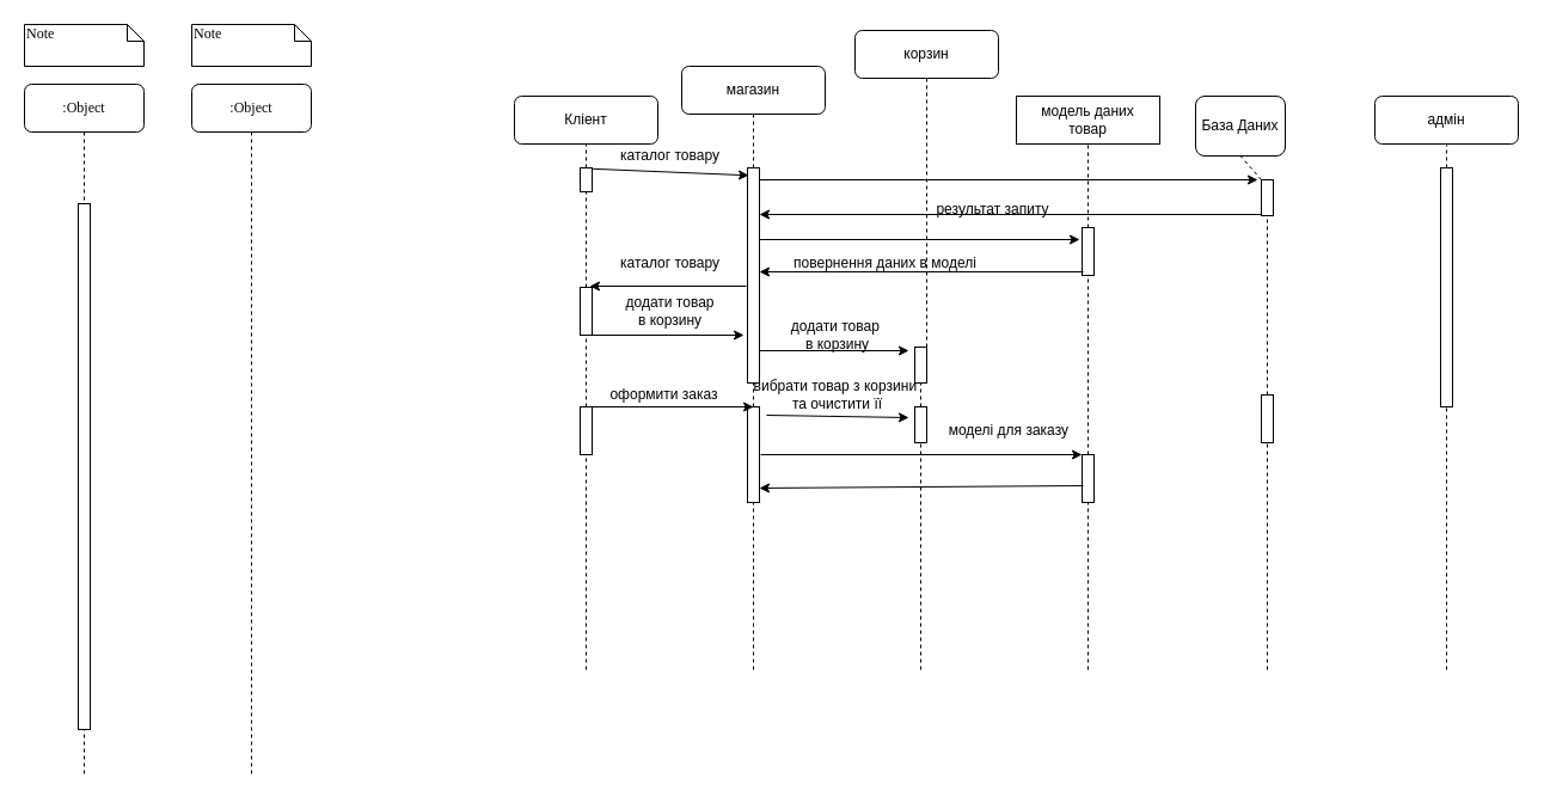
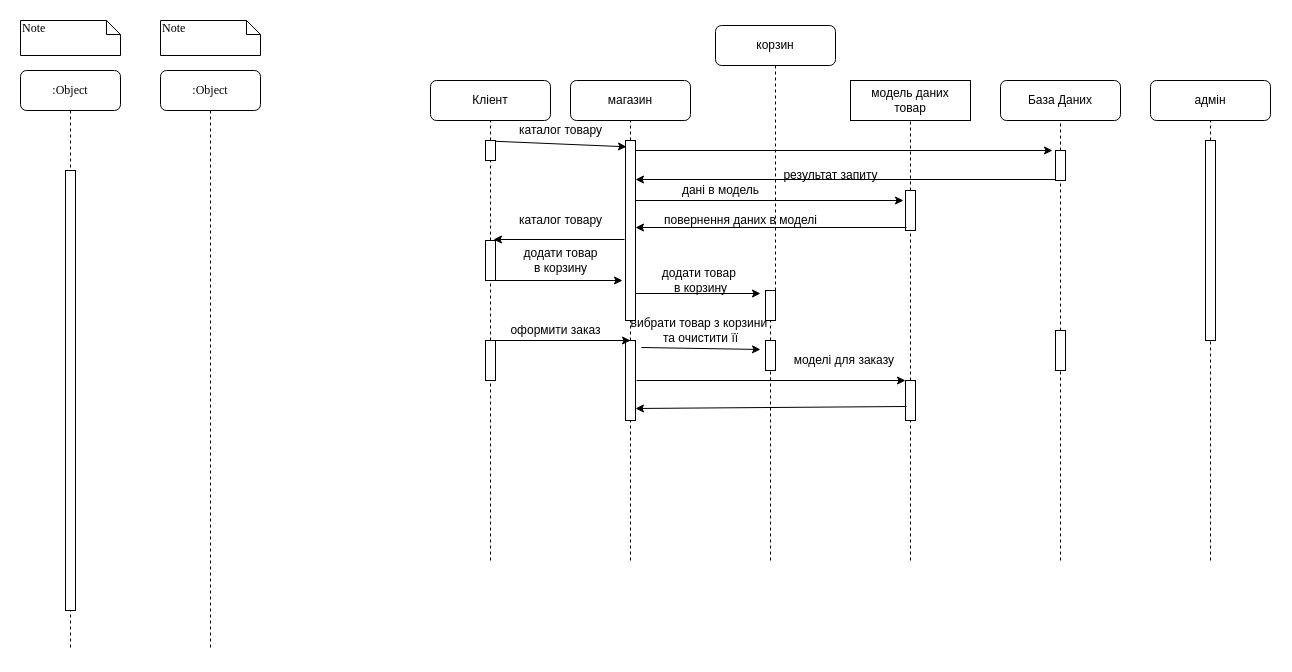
- <mxCell id="11" value="магазин" style="rounded=1;whiteSpace=wrap;html=1;" vertex="1" parent="1"><mxGeometry x="570" y="55" width="120" height="40" as="geometry" /></mxCell>
+ <mxCell id="11" value="магазин" style="rounded=1;whiteSpace=wrap;html=1;" vertex="1" parent="1"><mxGeometry x="570" y="80" width="120" height="40" as="geometry" /></mxCell>
- <mxCell id="23" value="База Даних" style="rounded=1;whiteSpace=wrap;html=1;" vertex="1" parent="1"><mxGeometry x="1000" y="80" width="75" height="50" as="geometry" /></mxCell>
+ <mxCell id="23" value="База Даних" style="rounded=1;whiteSpace=wrap;html=1;" vertex="1" parent="1"><mxGeometry x="1000" y="80" width="120" height="40" as="geometry" /></mxCell>
+ <mxCell id="41" value="дані в модель" style="text;html=1;align=center;verticalAlign=middle;resizable=0;points=[];autosize=1;" vertex="1" parent="1"><mxGeometry x="675" y="180" width="90" height="20" as="geometry" /></mxCell>
